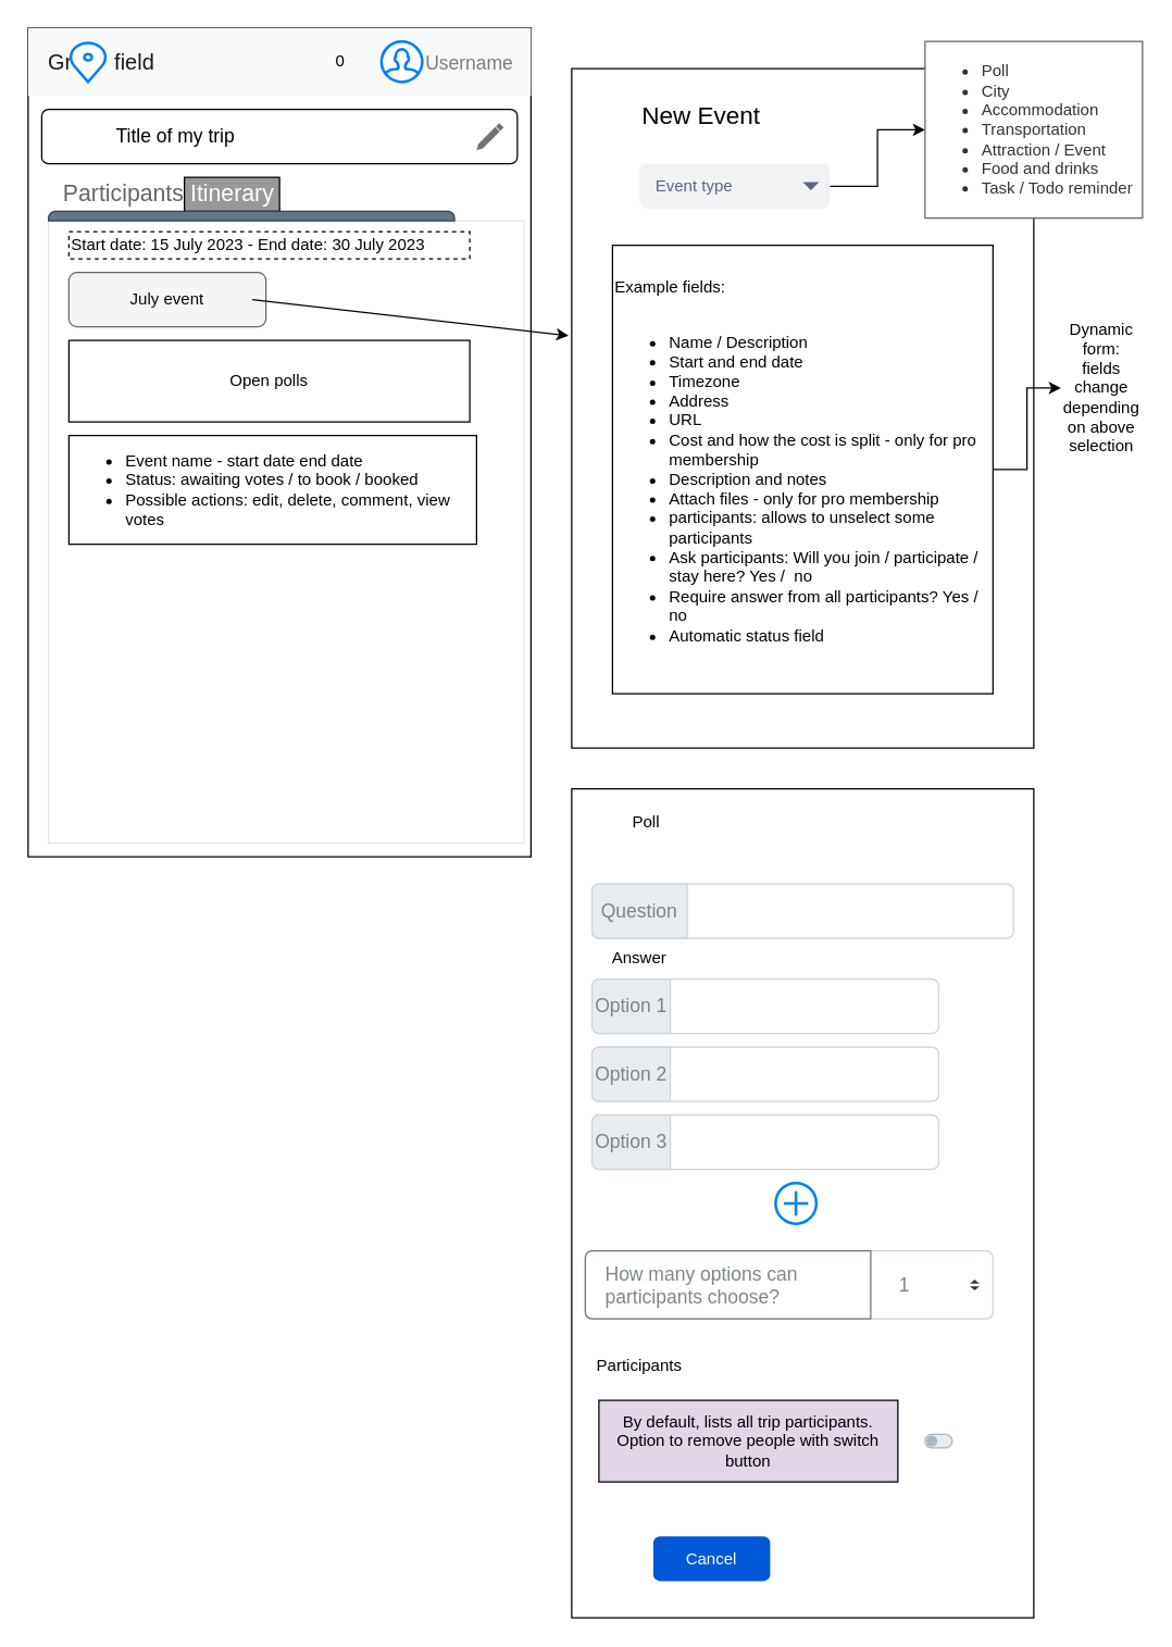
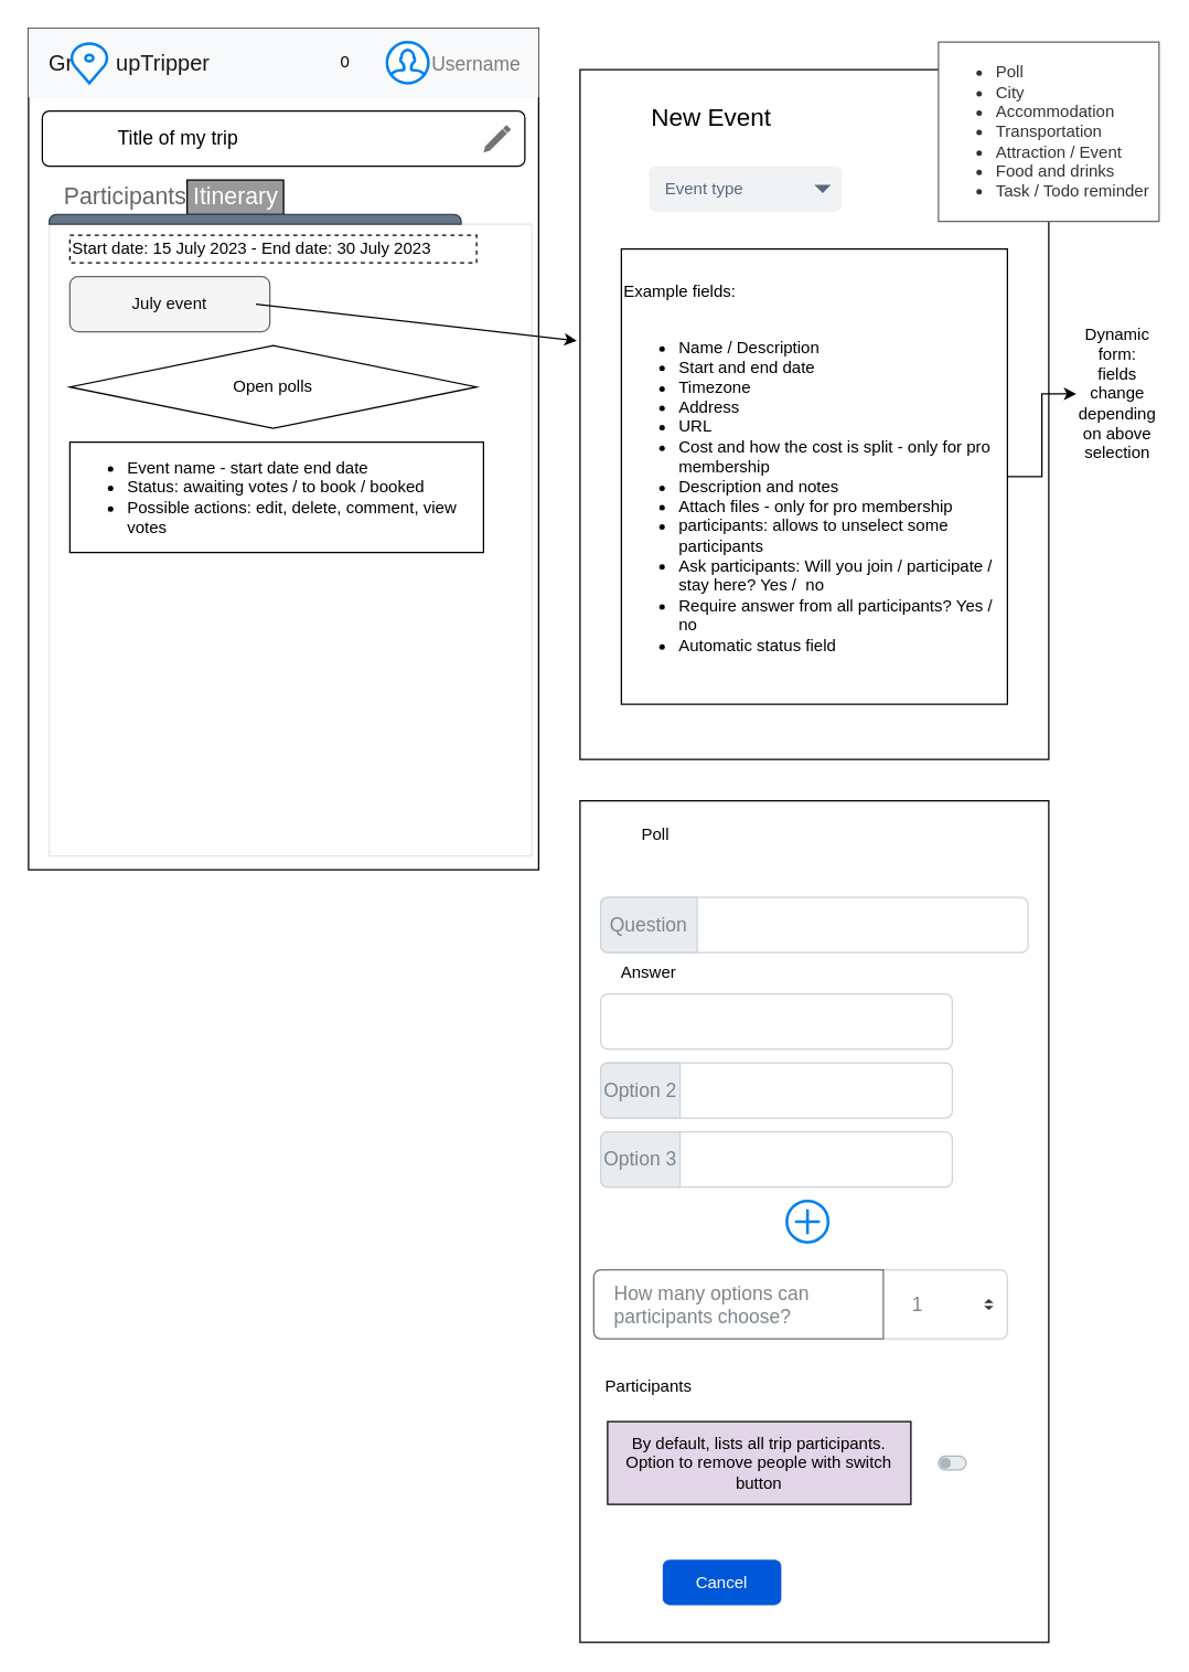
- <mxCell id="10" value="Gr&amp;nbsp; &amp;nbsp;o&amp;nbsp; field" style="html=1;shadow=0;dashed=0;fillColor=#F8F9FA;strokeColor=none;fontSize=16;fontColor=#181819;align=left;spacing=15;" vertex="1" parent="8"><mxGeometry width="370" height="50" as="geometry" /></mxCell>
+ <mxCell id="10" value="Gr&amp;nbsp; &amp;nbsp;o&amp;nbsp; upTripper" style="html=1;shadow=0;dashed=0;fillColor=#F8F9FA;strokeColor=none;fontSize=16;fontColor=#181819;align=left;spacing=15;" vertex="1" parent="8"><mxGeometry width="370" height="50" as="geometry" /></mxCell>
- <mxCell id="3" style="edgeStyle=orthogonalEdgeStyle;rounded=0;orthogonalLoop=1;jettySize=auto;html=1;" edge="1" parent="1" source="4" target="7"><mxGeometry relative="1" as="geometry" /></mxCell>
- <mxCell id="30" value="Open polls" style="rounded=0;whiteSpace=wrap;html=1;" vertex="1" parent="21"><mxGeometry x="15" y="120" width="295" height="60" as="geometry" /></mxCell>
+ <mxCell id="30" value="Open polls" style="rhombus;whiteSpace=wrap;html=1;" vertex="1" parent="21"><mxGeometry x="15" y="120" width="295" height="60" as="geometry" /></mxCell>
- <mxCell id="40" value="Option 1" style="html=1;shadow=0;dashed=0;shape=mxgraph.bootstrap.leftButton;strokeColor=inherit;gradientColor=inherit;fontColor=inherit;fillColor=#E9ECEF;rSize=5;perimeter=none;whiteSpace=wrap;resizeHeight=1;fontSize=14;" vertex="1" parent="39"><mxGeometry width="57.581" height="40" as="geometry" /></mxCell>
